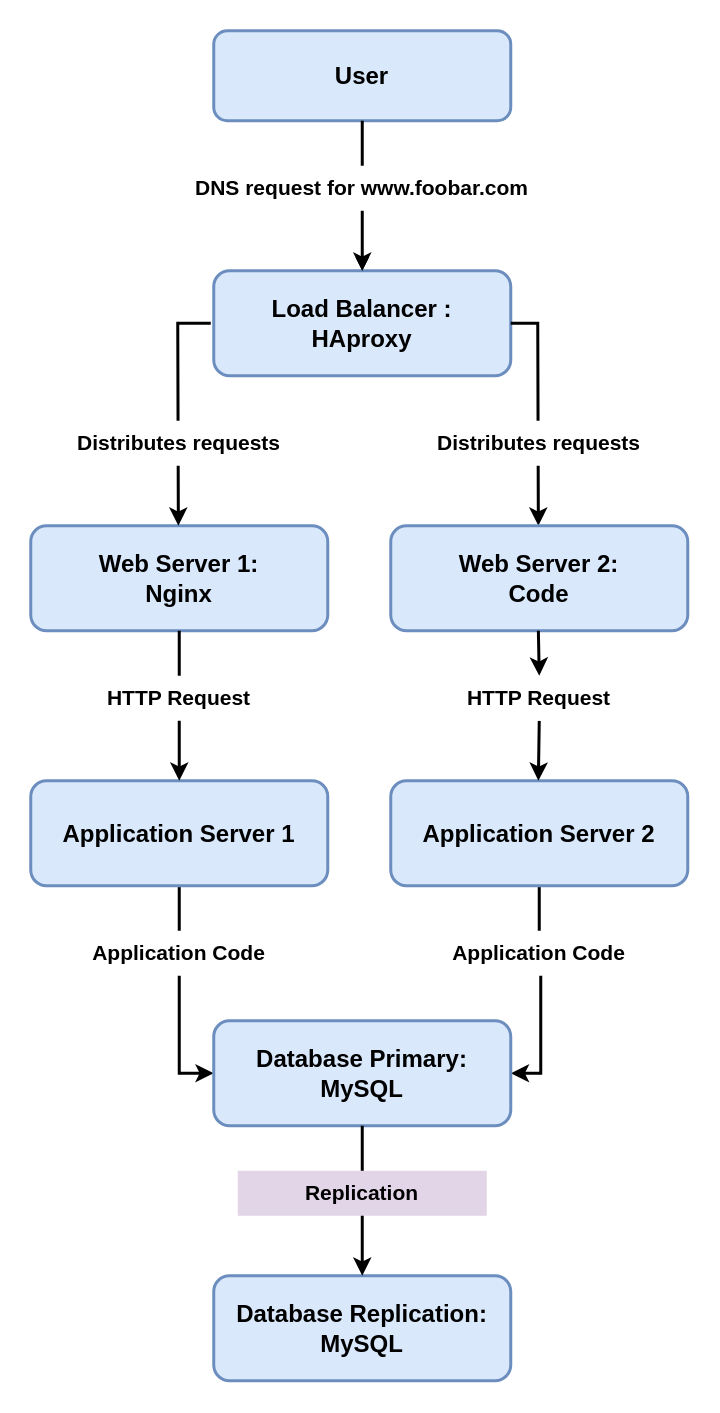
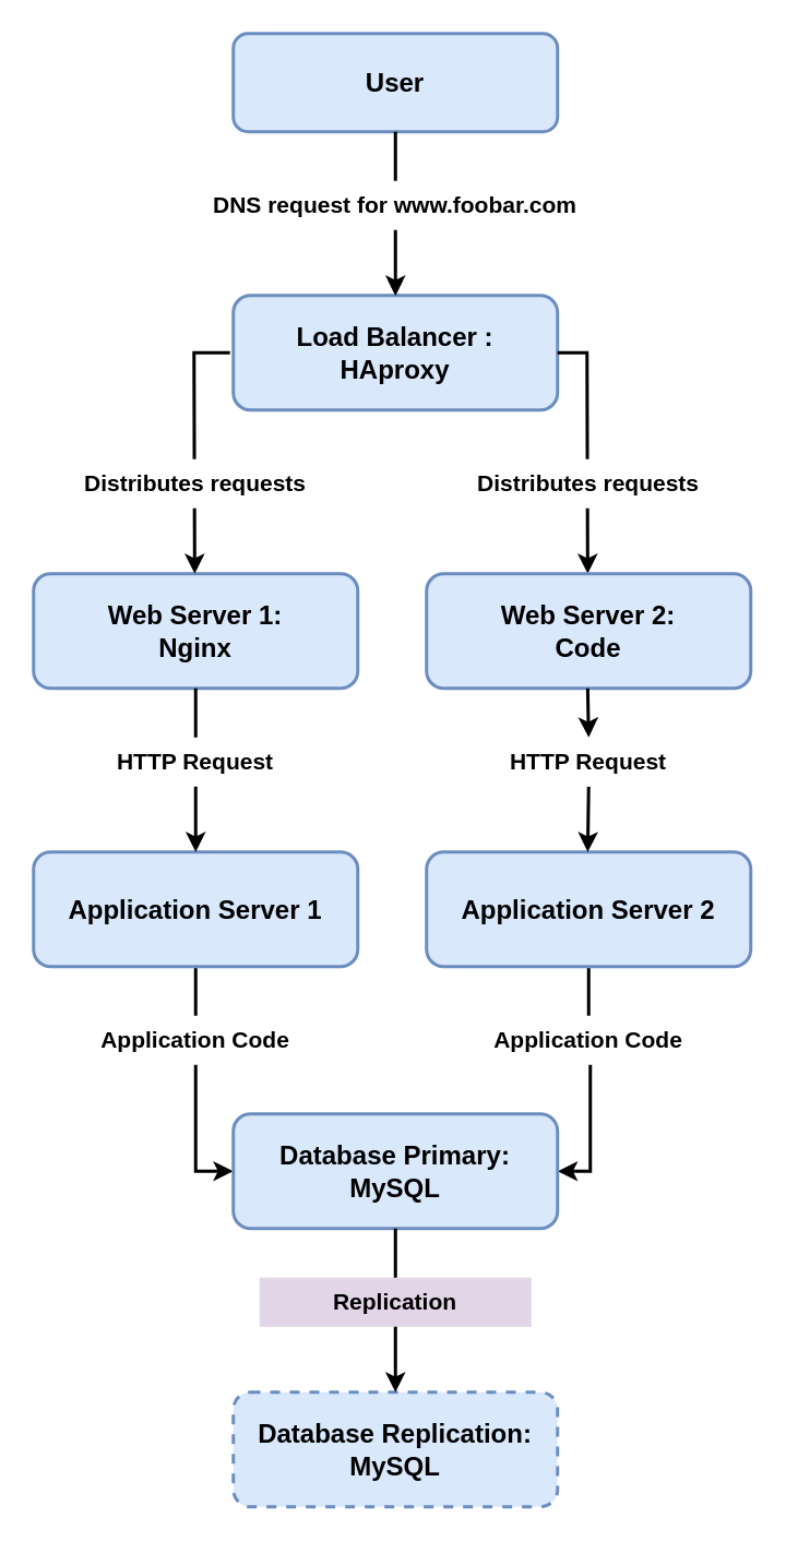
- <mxCell id="25" value="Database Replication:&lt;div&gt;MySQL&lt;/div&gt;" style="rounded=1;whiteSpace=wrap;html=1;fontSize=16;fontStyle=1;fillColor=#dae8fc;strokeColor=#6c8ebf;strokeWidth=2;" vertex="1" parent="1"><mxGeometry x="142" y="850" width="198" height="70" as="geometry" /></mxCell>
+ <mxCell id="25" value="Database Replication:&lt;div&gt;MySQL&lt;/div&gt;" style="rounded=1;whiteSpace=wrap;html=1;fontSize=16;fontStyle=1;fillColor=#dae8fc;strokeColor=#6c8ebf;strokeWidth=2;dashed=1;" vertex="1" parent="1"><mxGeometry x="142" y="850" width="198" height="70" as="geometry" /></mxCell>
